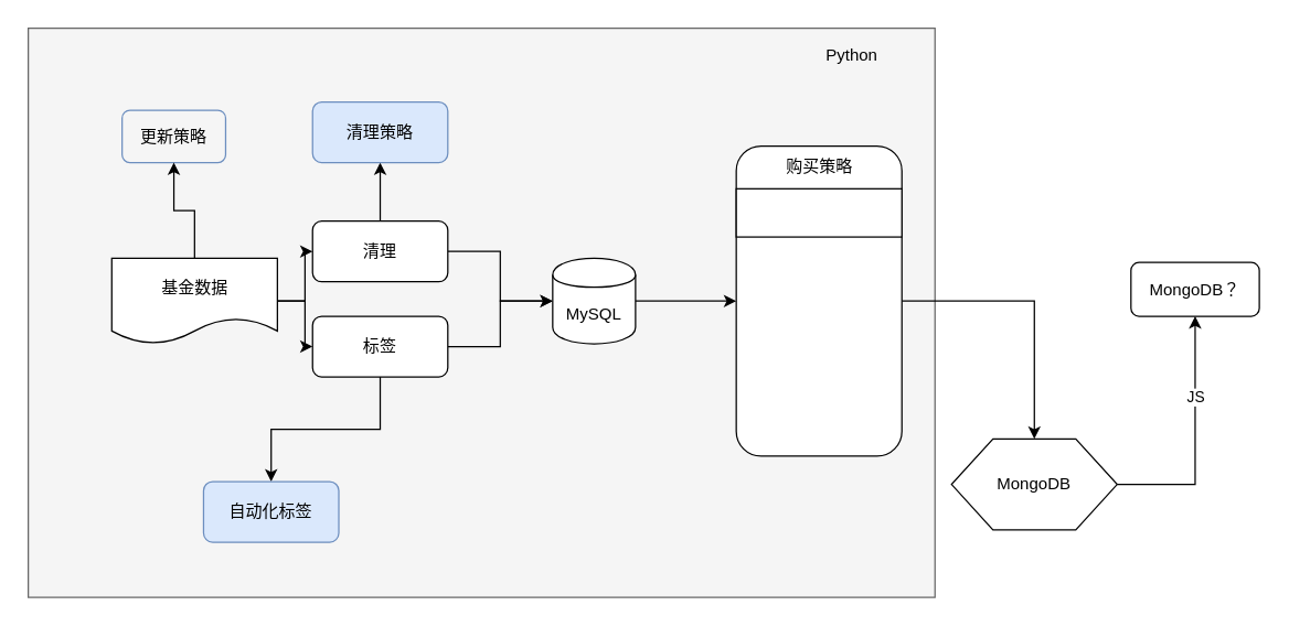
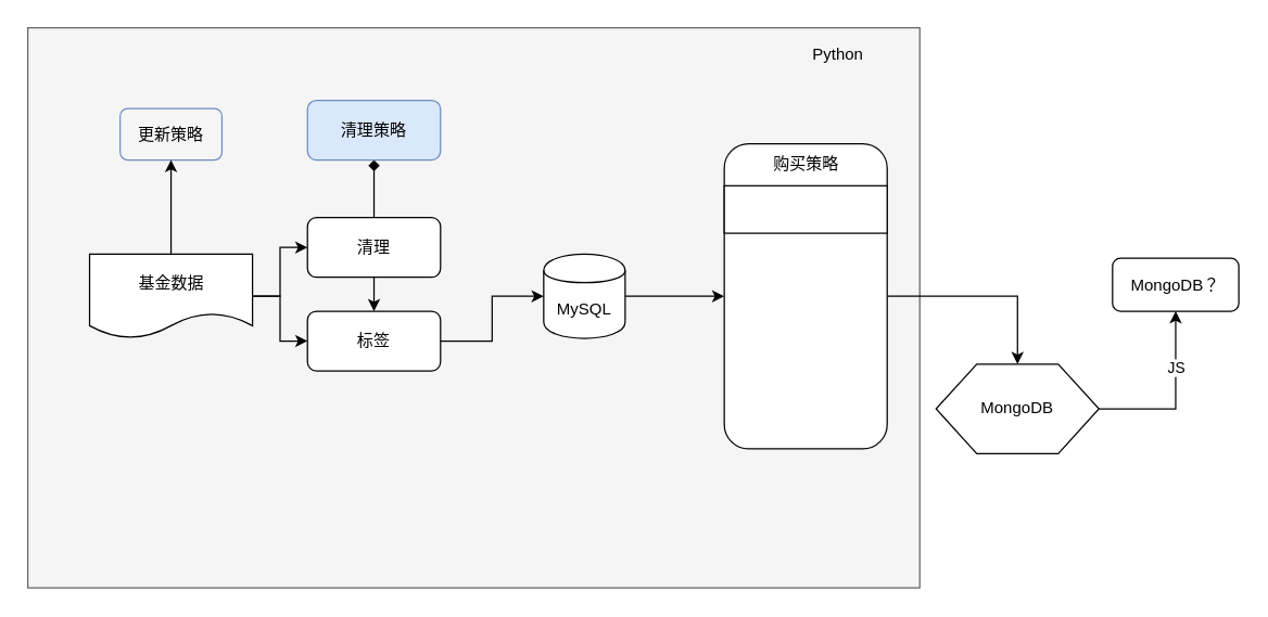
- <mxCell id="5" value="" style="edgeStyle=orthogonalEdgeStyle;rounded=0;orthogonalLoop=1;jettySize=auto;html=1;" parent="1" source="6" target="7" edge="1"><mxGeometry relative="1" as="geometry" /></mxCell>
+ <mxCell id="5" value="" style="edgeStyle=orthogonalEdgeStyle;rounded=0;orthogonalLoop=1;jettySize=auto;html=1;endArrow=diamond;" parent="1" source="6" target="7" edge="1"><mxGeometry relative="1" as="geometry" /></mxCell>
- <mxCell id="4" style="edgeStyle=orthogonalEdgeStyle;rounded=0;orthogonalLoop=1;jettySize=auto;html=1;" parent="1" source="6" target="17" edge="1"><mxGeometry relative="1" as="geometry" /></mxCell>
+ <mxCell id="4" style="edgeStyle=orthogonalEdgeStyle;rounded=0;orthogonalLoop=1;jettySize=auto;html=1;" parent="1" source="6" target="10" edge="1"><mxGeometry relative="1" as="geometry" /></mxCell>
- <mxCell id="15" value="基金数据" style="shape=document;whiteSpace=wrap;html=1;boundedLbl=1;" parent="1" vertex="1"><mxGeometry x="80.5" y="187" width="120" height="62" as="geometry" /></mxCell>
+ <mxCell id="15" value="基金数据" style="shape=document;whiteSpace=wrap;html=1;boundedLbl=1;" parent="1" vertex="1"><mxGeometry x="65.5" y="187" width="120" height="62" as="geometry" /></mxCell>
- <mxCell id="8" value="" style="edgeStyle=orthogonalEdgeStyle;rounded=0;orthogonalLoop=1;jettySize=auto;html=1;" parent="1" source="10" target="11" edge="1"><mxGeometry relative="1" as="geometry" /></mxCell>
- <mxCell id="24" value="MongoDB" style="shape=hexagon;perimeter=hexagonPerimeter2;whiteSpace=wrap;html=1;" vertex="1" parent="1"><mxGeometry x="689" y="318" width="120" height="66" as="geometry" /></mxCell>
+ <mxCell id="24" value="MongoDB" style="shape=hexagon;perimeter=hexagonPerimeter2;whiteSpace=wrap;html=1;" vertex="1" parent="1"><mxGeometry x="689" y="268" width="120" height="66" as="geometry" /></mxCell>
- <mxCell id="11" value="自动化标签" style="rounded=1;whiteSpace=wrap;html=1;fillColor=#dae8fc;strokeColor=#6c8ebf;" parent="1" vertex="1"><mxGeometry x="147" y="349" width="98" height="44" as="geometry" /></mxCell>
